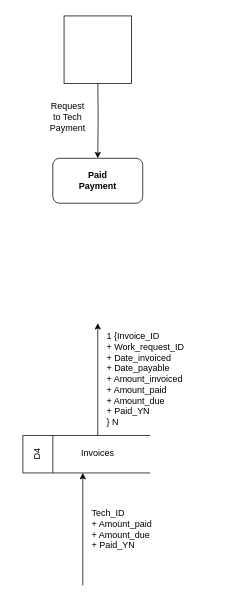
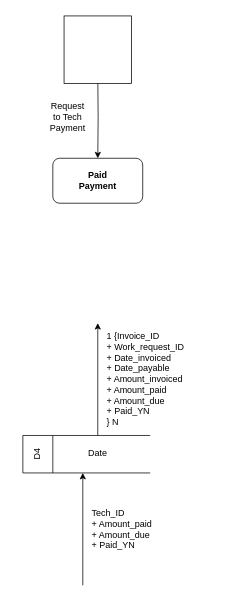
- <mxCell id="12" value="Invoices" style="text;html=1;strokeColor=none;fillColor=none;align=center;verticalAlign=middle;whiteSpace=wrap;rounded=0;" parent="1" vertex="1"><mxGeometry x="100" y="589" width="60" height="30" as="geometry" /></mxCell>
+ <mxCell id="12" value="Date" style="text;html=1;strokeColor=none;fillColor=none;align=center;verticalAlign=middle;whiteSpace=wrap;rounded=0;" parent="1" vertex="1"><mxGeometry x="100" y="589" width="60" height="30" as="geometry" /></mxCell>
